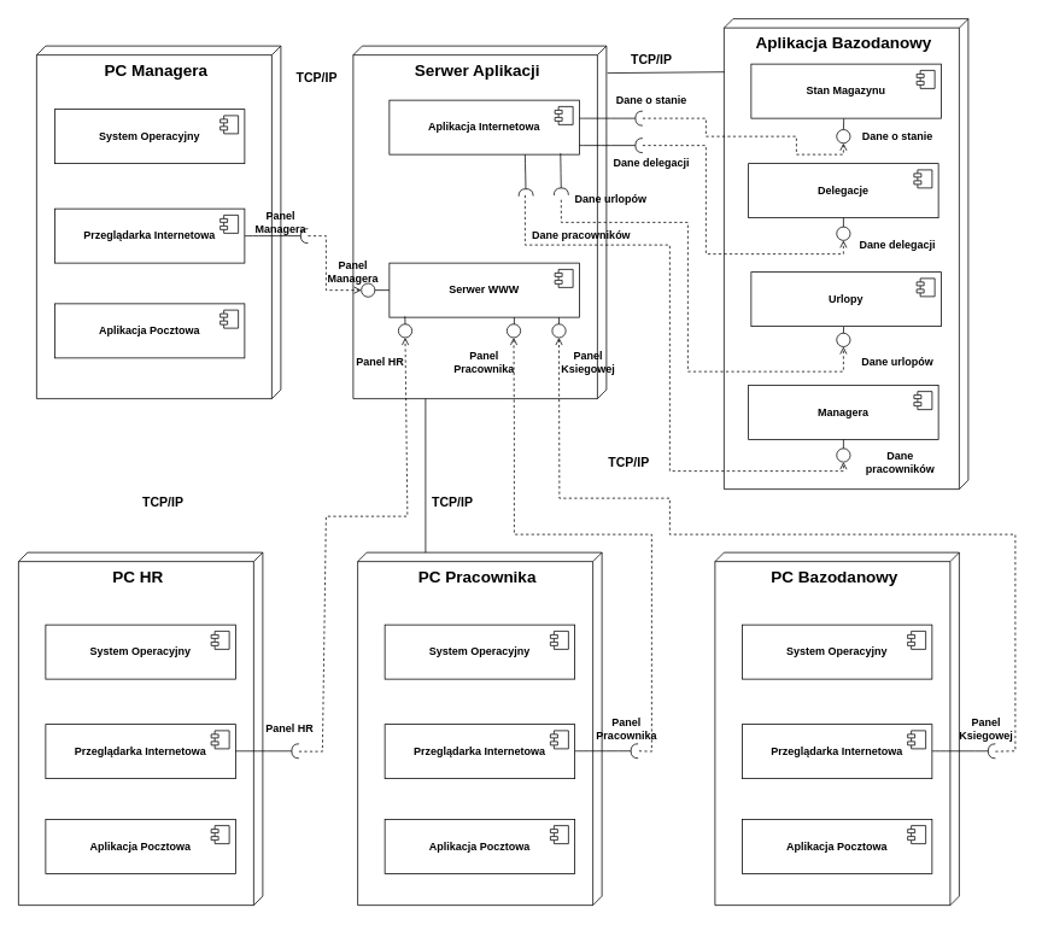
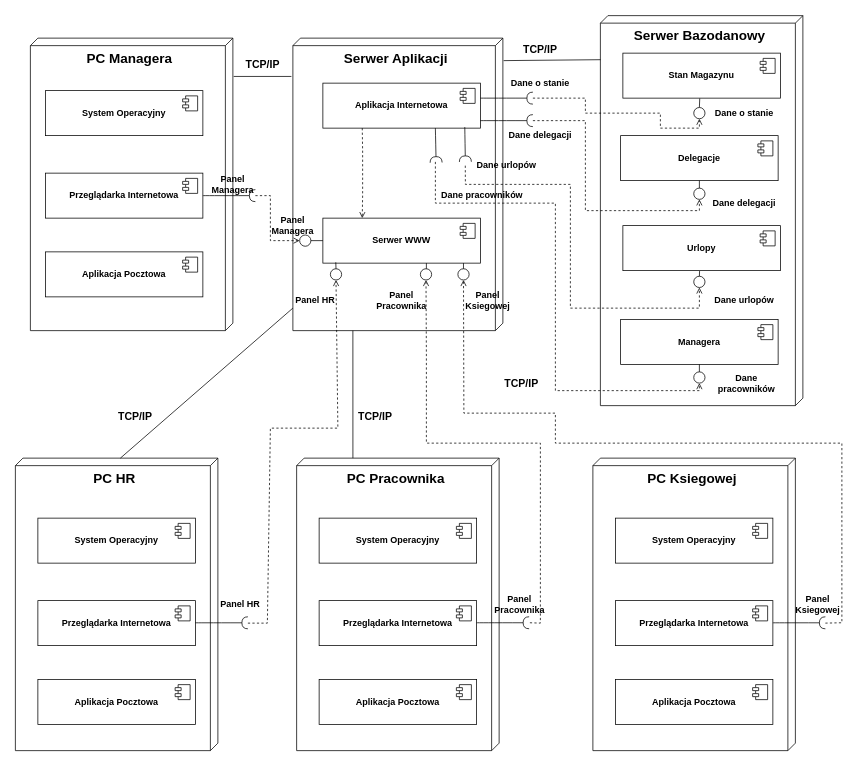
- <mxCell id="16" value="&lt;b&gt;&lt;font style=&quot;font-size: 18px;&quot;&gt;Aplikacja Bazodanowy&lt;/font&gt;&lt;/b&gt;" style="verticalAlign=top;align=center;shape=cube;size=10;direction=south;fontStyle=0;html=1;boundedLbl=1;spacingLeft=5;whiteSpace=wrap;movable=0;resizable=0;rotatable=0;deletable=0;editable=0;locked=1;connectable=0;" vertex="1" parent="1"><mxGeometry x="800" y="20" width="270" height="520" as="geometry" /></mxCell>
+ <mxCell id="16" value="&lt;b&gt;&lt;font style=&quot;font-size: 18px;&quot;&gt;Serwer Bazodanowy&lt;/font&gt;&lt;/b&gt;" style="verticalAlign=top;align=center;shape=cube;size=10;direction=south;fontStyle=0;html=1;boundedLbl=1;spacingLeft=5;whiteSpace=wrap;movable=0;resizable=0;rotatable=0;deletable=0;editable=0;locked=1;connectable=0;" vertex="1" parent="1"><mxGeometry x="800" y="20" width="270" height="520" as="geometry" /></mxCell>
+ <mxCell id="10" value="" style="endArrow=none;html=1;rounded=0;exitX=0.131;exitY=-0.004;exitDx=0;exitDy=0;exitPerimeter=0;entryX=0.131;entryY=1.007;entryDx=0;entryDy=0;entryPerimeter=0;" edge="1" parent="1" source="2" target="9"><mxGeometry width="50" height="50" relative="1" as="geometry"><mxPoint x="364" y="150" as="sourcePoint" /><mxPoint x="414" y="100" as="targetPoint" /></mxGeometry></mxCell>
+ <mxCell id="31" value="" style="html=1;verticalAlign=bottom;labelBackgroundColor=none;endArrow=open;endFill=0;dashed=1;rounded=0;exitX=0.25;exitY=1;exitDx=0;exitDy=0;entryX=0.25;entryY=0;entryDx=0;entryDy=0;" edge="1" parent="1" source="12" target="14"><mxGeometry width="160" relative="1" as="geometry"><mxPoint x="450" y="200" as="sourcePoint" /><mxPoint x="509" y="260" as="targetPoint" /><Array as="points"><mxPoint x="483" y="200" /><mxPoint x="483" y="260" /></Array></mxGeometry></mxCell>
+ <mxCell id="59" value="" style="endArrow=none;html=1;rounded=0;exitX=0;exitY=0;exitDx=0;exitDy=130;exitPerimeter=0;entryX=0.923;entryY=1;entryDx=0;entryDy=0;entryPerimeter=0;" edge="1" parent="1" source="38" target="9"><mxGeometry width="50" height="50" relative="1" as="geometry"><mxPoint x="171" y="581" as="sourcePoint" /><mxPoint x="300" y="581" as="targetPoint" /></mxGeometry></mxCell>
- <mxCell id="39" value="&lt;b&gt;&lt;font style=&quot;font-size: 18px;&quot;&gt;PC Bazodanowy&lt;/font&gt;&lt;/b&gt;" style="verticalAlign=top;align=center;shape=cube;size=10;direction=south;fontStyle=0;html=1;boundedLbl=1;spacingLeft=5;whiteSpace=wrap;" vertex="1" parent="1"><mxGeometry x="790" y="610" width="270" height="390" as="geometry" /></mxCell>
+ <mxCell id="39" value="&lt;b&gt;&lt;font style=&quot;font-size: 18px;&quot;&gt;PC Ksiegowej&lt;/font&gt;&lt;/b&gt;" style="verticalAlign=top;align=center;shape=cube;size=10;direction=south;fontStyle=0;html=1;boundedLbl=1;spacingLeft=5;whiteSpace=wrap;" vertex="1" parent="1"><mxGeometry x="790" y="610" width="270" height="390" as="geometry" /></mxCell>
